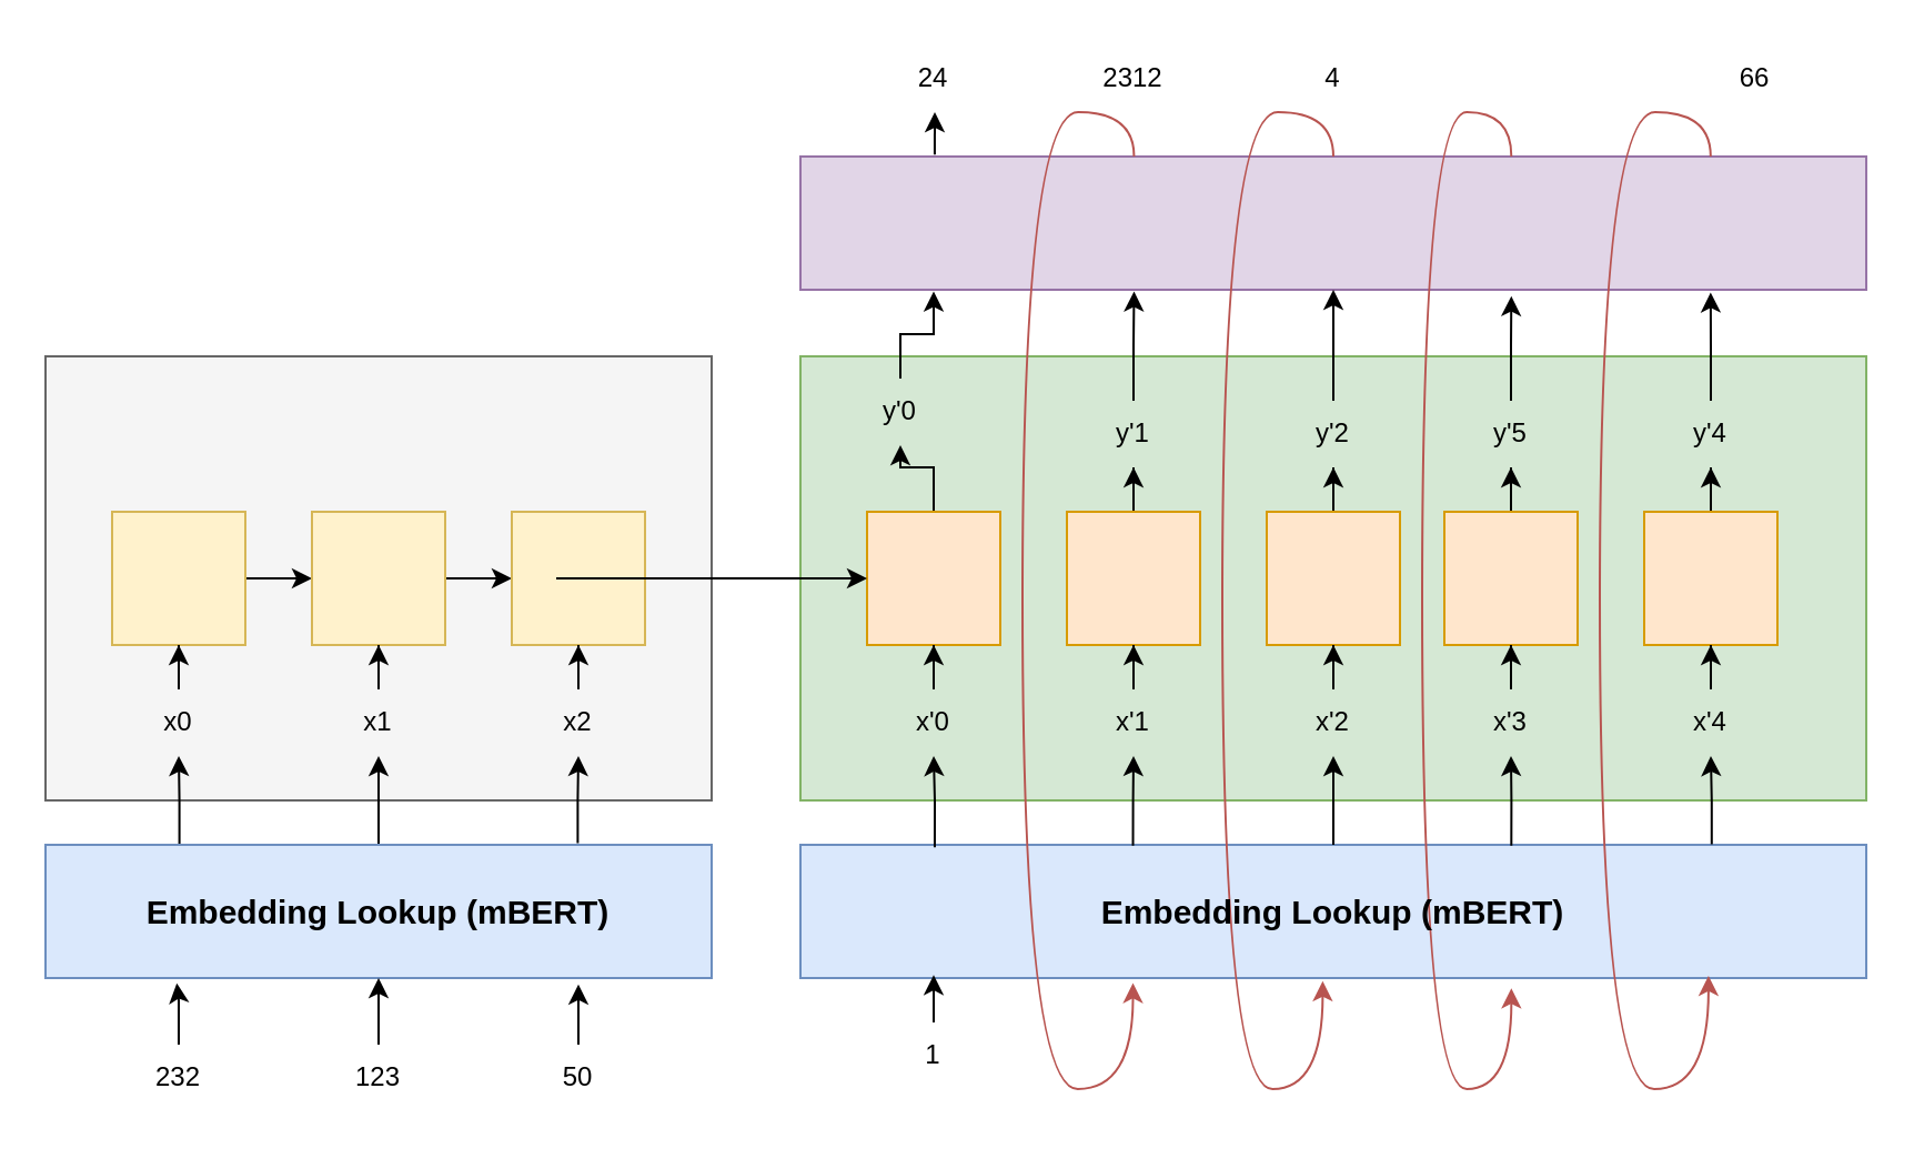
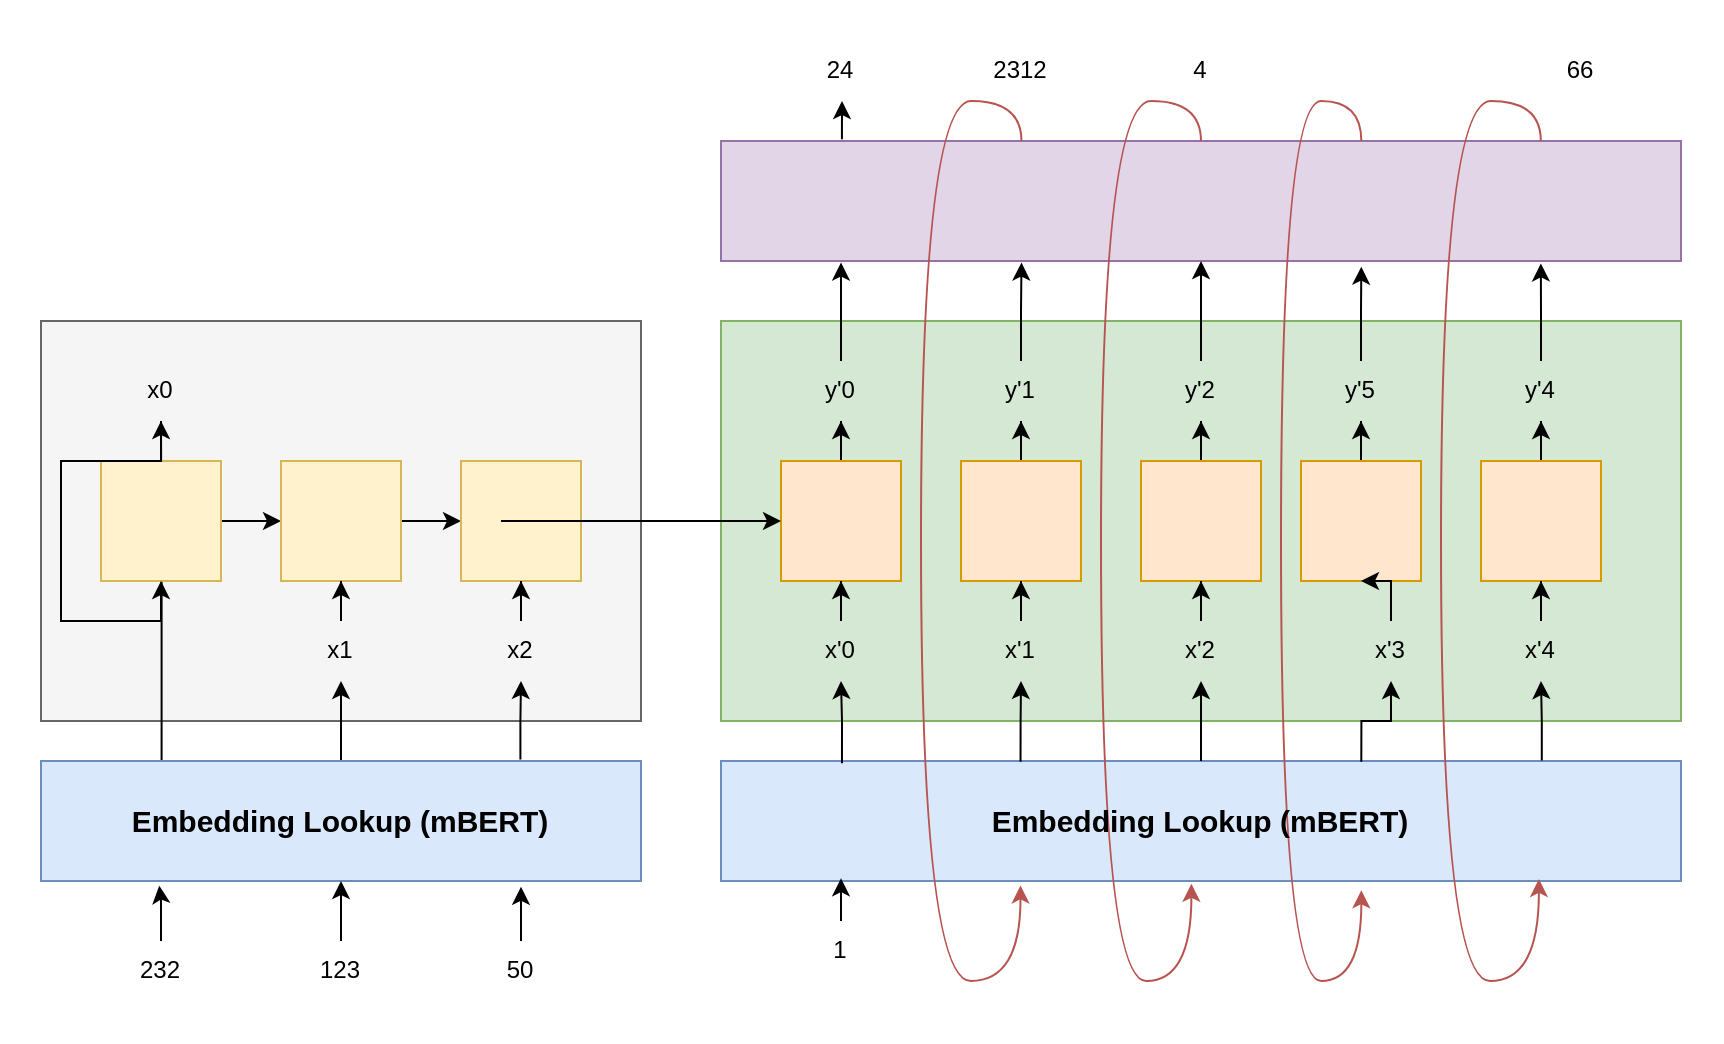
- <mxCell id="26" value="y'0" style="text;html=1;strokeColor=none;fillColor=none;align=center;verticalAlign=middle;whiteSpace=wrap;rounded=0;" vertex="1" parent="1"><mxGeometry x="375" y="170" width="60" height="30" as="geometry" /></mxCell>
+ <mxCell id="26" value="y'0" style="text;html=1;strokeColor=none;fillColor=none;align=center;verticalAlign=middle;whiteSpace=wrap;rounded=0;" vertex="1" parent="1"><mxGeometry x="390" y="180" width="60" height="30" as="geometry" /></mxCell>
- <mxCell id="52" value="x0" style="text;html=1;strokeColor=none;fillColor=none;align=center;verticalAlign=middle;whiteSpace=wrap;rounded=0;" vertex="1" parent="1"><mxGeometry x="50" y="310" width="60" height="30" as="geometry" /></mxCell>
+ <mxCell id="52" value="x0" style="text;html=1;strokeColor=none;fillColor=none;align=center;verticalAlign=middle;whiteSpace=wrap;rounded=0;" vertex="1" parent="1"><mxGeometry x="50" y="180" width="60" height="30" as="geometry" /></mxCell>
- <mxCell id="46" value="x'3" style="text;html=1;strokeColor=none;fillColor=none;align=center;verticalAlign=middle;whiteSpace=wrap;rounded=0;" vertex="1" parent="1"><mxGeometry x="650" y="310" width="60" height="30" as="geometry" /></mxCell>
+ <mxCell id="46" value="x'3" style="text;html=1;strokeColor=none;fillColor=none;align=center;verticalAlign=middle;whiteSpace=wrap;rounded=0;" vertex="1" parent="1"><mxGeometry x="665" y="310" width="60" height="30" as="geometry" /></mxCell>
